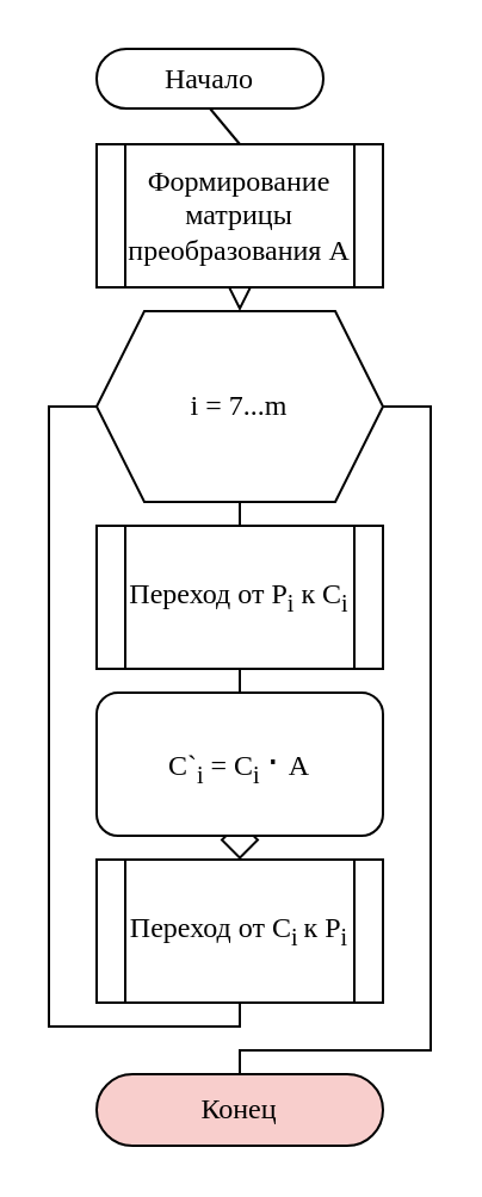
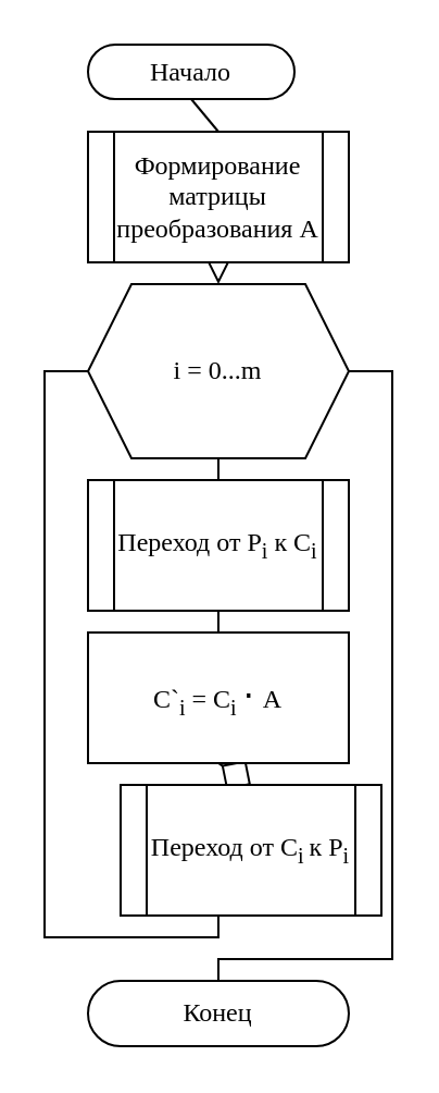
- <mxCell id="8" value="i = 7...m" style="shape=hexagon;perimeter=hexagonPerimeter2;whiteSpace=wrap;html=1;fixedSize=1;hachureGap=4;pointerEvents=0;fontFamily=Times New Roman;" vertex="1" parent="1"><mxGeometry x="40" y="130" width="120" height="80" as="geometry" /></mxCell>
+ <mxCell id="8" value="i = 0...m" style="shape=hexagon;perimeter=hexagonPerimeter2;whiteSpace=wrap;html=1;fixedSize=1;hachureGap=4;pointerEvents=0;fontFamily=Times New Roman;" vertex="1" parent="1"><mxGeometry x="40" y="130" width="120" height="80" as="geometry" /></mxCell>
- <mxCell id="12" value="&lt;p&gt;&lt;font style=&quot;font-size: 12px&quot;&gt;C`&lt;sub&gt;i&lt;/sub&gt;&amp;nbsp;= C&lt;sub&gt;i&lt;/sub&gt;&amp;nbsp;&lt;span style=&quot;font-size: 16px ; text-align: left&quot;&gt;⋅&amp;nbsp;&lt;/span&gt;&lt;/font&gt;&lt;span style=&quot;text-align: left&quot;&gt;A&lt;/span&gt;&lt;/p&gt;" style="whiteSpace=wrap;html=1;hachureGap=4;pointerEvents=0;fontFamily=Times New Roman;rounded=1;" vertex="1" parent="1"><mxGeometry x="40" y="290" width="120" height="60" as="geometry" /></mxCell>
+ <mxCell id="12" value="&lt;p&gt;&lt;font style=&quot;font-size: 12px&quot;&gt;C`&lt;sub&gt;i&lt;/sub&gt;&amp;nbsp;= C&lt;sub&gt;i&lt;/sub&gt;&amp;nbsp;&lt;span style=&quot;font-size: 16px ; text-align: left&quot;&gt;⋅&amp;nbsp;&lt;/span&gt;&lt;/font&gt;&lt;span style=&quot;text-align: left&quot;&gt;A&lt;/span&gt;&lt;/p&gt;" style="rounded=0;whiteSpace=wrap;html=1;hachureGap=4;pointerEvents=0;fontFamily=Times New Roman;" vertex="1" parent="1"><mxGeometry x="40" y="290" width="120" height="60" as="geometry" /></mxCell>
- <mxCell id="14" value="Переход от C&lt;sub&gt;i&amp;nbsp;&lt;/sub&gt;к P&lt;sub&gt;i&lt;/sub&gt;" style="shape=process;whiteSpace=wrap;html=1;backgroundOutline=1;hachureGap=4;pointerEvents=0;fontFamily=Times New Roman;" vertex="1" parent="1"><mxGeometry x="40" y="360" width="120" height="60" as="geometry" /></mxCell>
+ <mxCell id="14" value="Переход от C&lt;sub&gt;i&amp;nbsp;&lt;/sub&gt;к P&lt;sub&gt;i&lt;/sub&gt;" style="shape=process;whiteSpace=wrap;html=1;backgroundOutline=1;hachureGap=4;pointerEvents=0;fontFamily=Times New Roman;" vertex="1" parent="1"><mxGeometry x="55" y="360" width="120" height="60" as="geometry" /></mxCell>
- <mxCell id="15" value="Конец" style="rounded=1;whiteSpace=wrap;html=1;hachureGap=4;pointerEvents=0;arcSize=50;fontFamily=Times New Roman;fillColor=#f8cecc;" vertex="1" parent="1"><mxGeometry x="40" y="450" width="120" height="30" as="geometry" /></mxCell>
+ <mxCell id="15" value="Конец" style="rounded=1;whiteSpace=wrap;html=1;hachureGap=4;pointerEvents=0;arcSize=50;fontFamily=Times New Roman;" vertex="1" parent="1"><mxGeometry x="40" y="450" width="120" height="30" as="geometry" /></mxCell>
